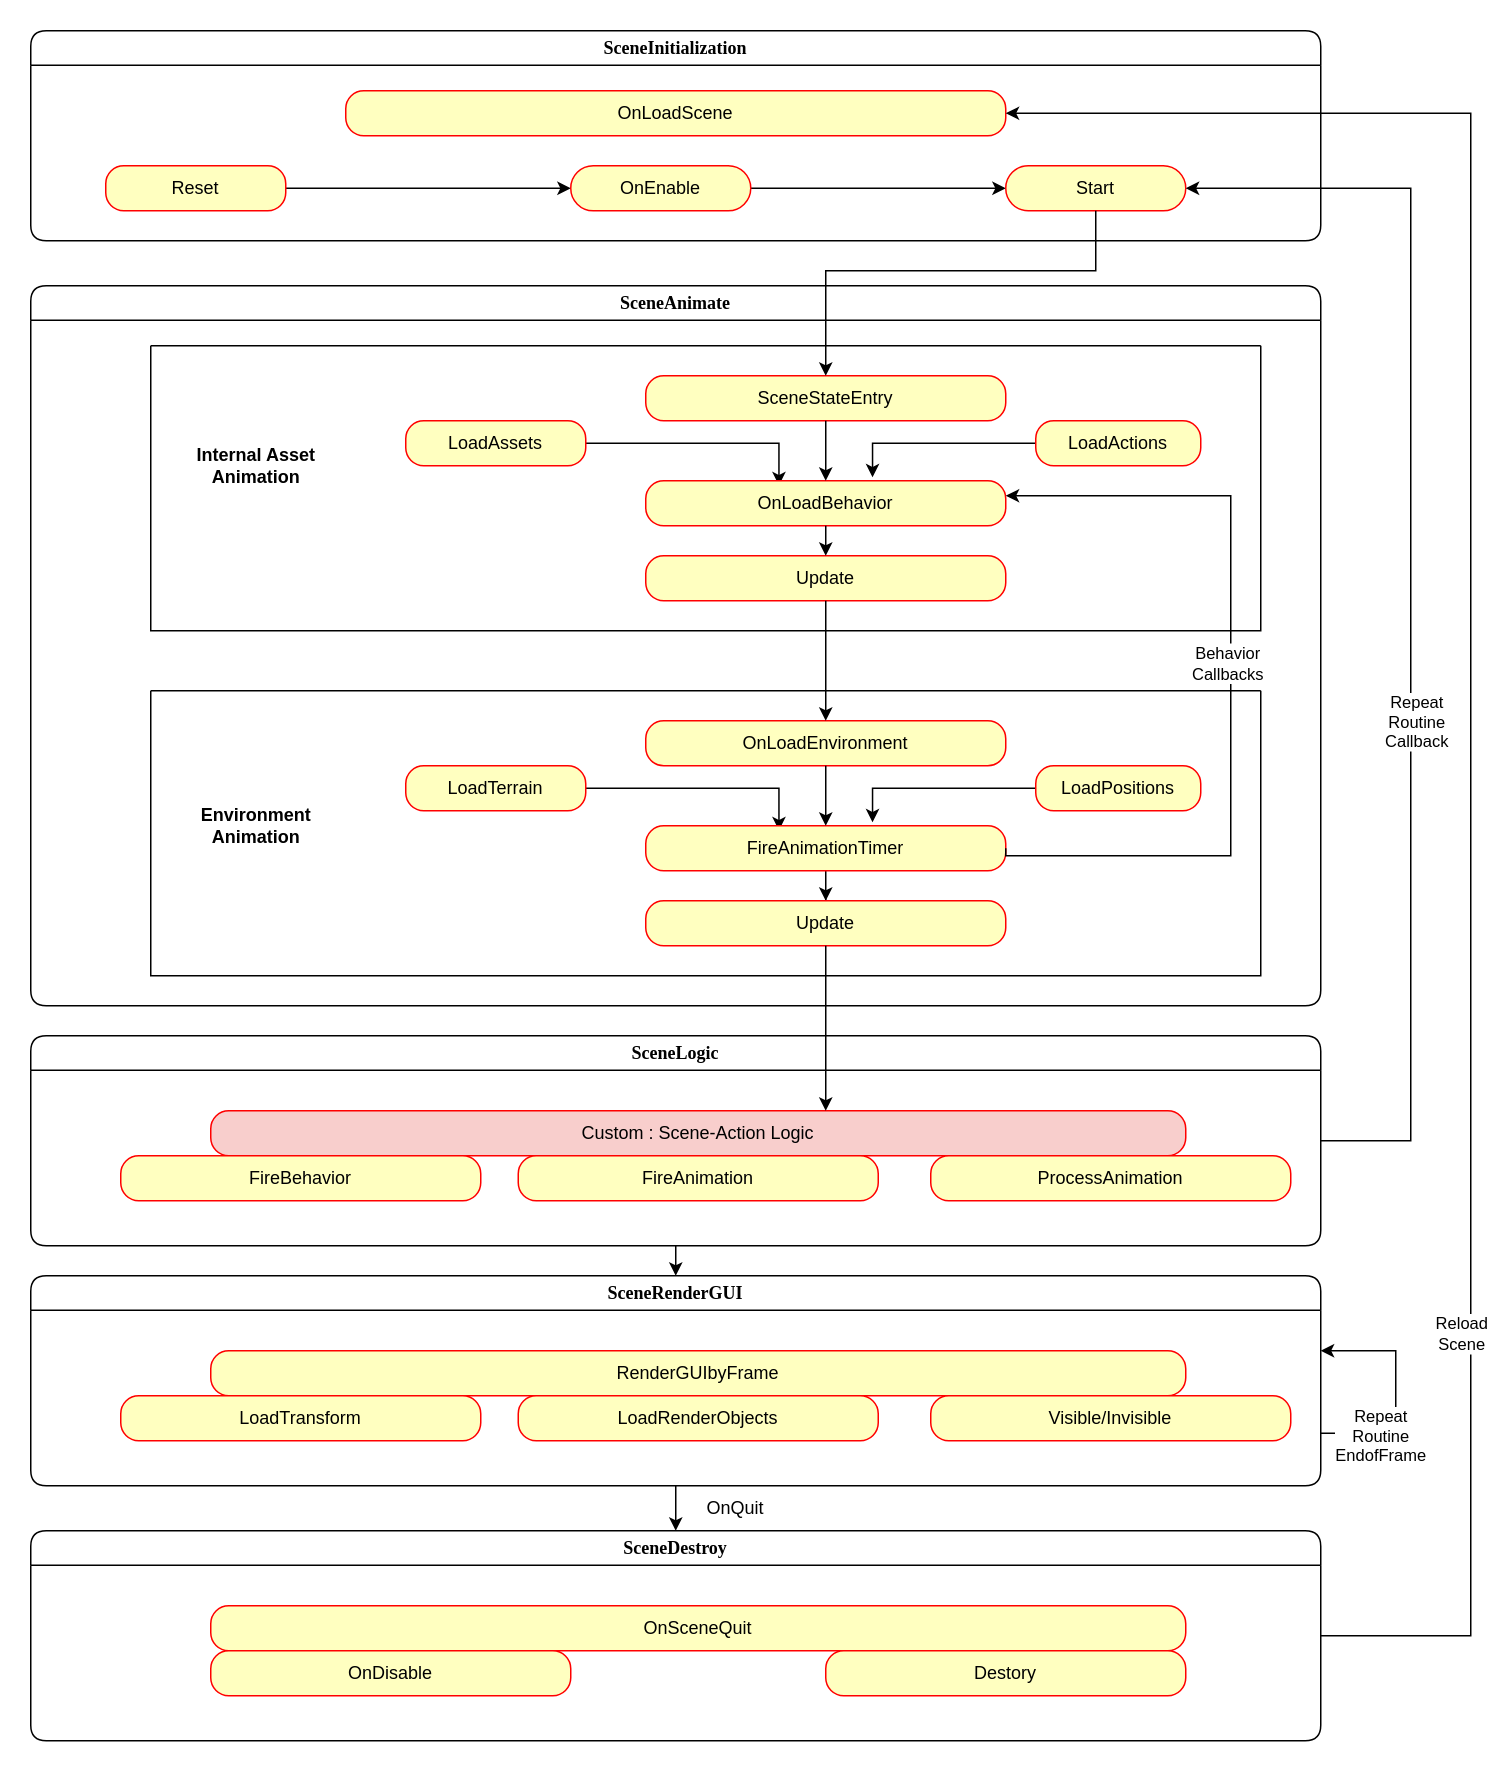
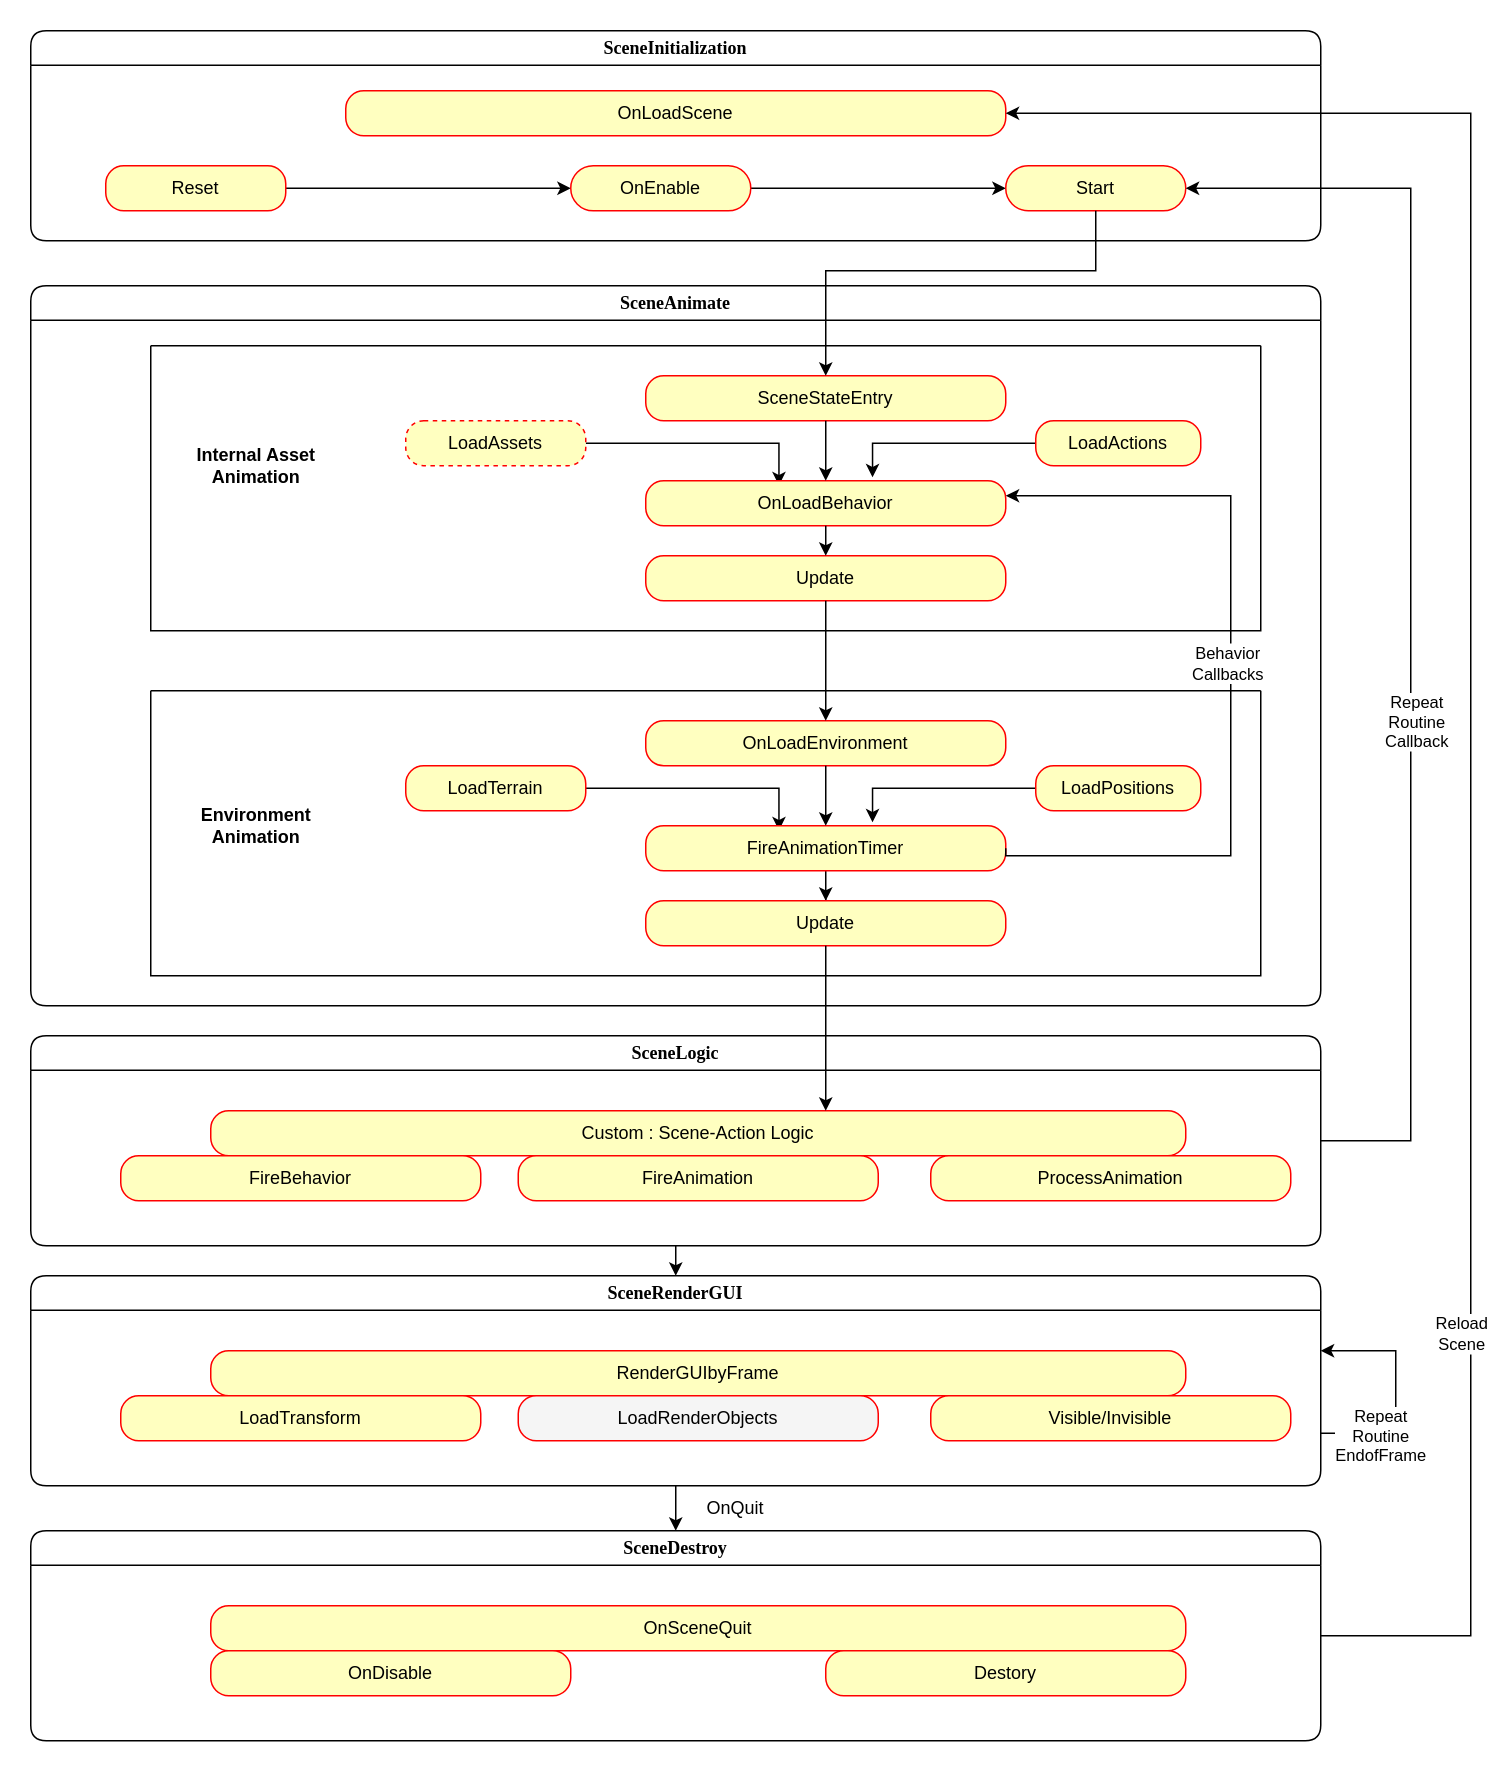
- <mxCell id="12" value="LoadAssets" style="rounded=1;whiteSpace=wrap;html=1;arcSize=40;fontColor=#000000;fillColor=#ffffc0;strokeColor=#ff0000;" vertex="1" parent="10"><mxGeometry x="170" y="50" width="120" height="30" as="geometry" /></mxCell>
+ <mxCell id="12" value="LoadAssets" style="rounded=1;whiteSpace=wrap;html=1;arcSize=40;fontColor=#000000;fillColor=#ffffc0;strokeColor=#ff0000;dashed=1;" vertex="1" parent="10"><mxGeometry x="170" y="50" width="120" height="30" as="geometry" /></mxCell>
- <mxCell id="40" value="Custom : Scene-Action Logic" style="rounded=1;whiteSpace=wrap;html=1;arcSize=40;fontColor=#000000;fillColor=#f8cecc;strokeColor=#ff0000;" vertex="1" parent="39"><mxGeometry x="120" y="50" width="650" height="30" as="geometry" /></mxCell>
+ <mxCell id="40" value="Custom : Scene-Action Logic" style="rounded=1;whiteSpace=wrap;html=1;arcSize=40;fontColor=#000000;fillColor=#ffffc0;strokeColor=#ff0000;" vertex="1" parent="39"><mxGeometry x="120" y="50" width="650" height="30" as="geometry" /></mxCell>
- <mxCell id="51" value="LoadRenderObjects" style="rounded=1;whiteSpace=wrap;html=1;arcSize=40;fontColor=#000000;fillColor=#ffffc0;strokeColor=#ff0000;" vertex="1" parent="48"><mxGeometry x="325" y="80" width="240" height="30" as="geometry" /></mxCell>
+ <mxCell id="51" value="LoadRenderObjects" style="rounded=1;whiteSpace=wrap;html=1;arcSize=40;fontColor=#000000;fillColor=#f5f5f5;strokeColor=#ff0000;" vertex="1" parent="48"><mxGeometry x="325" y="80" width="240" height="30" as="geometry" /></mxCell>
